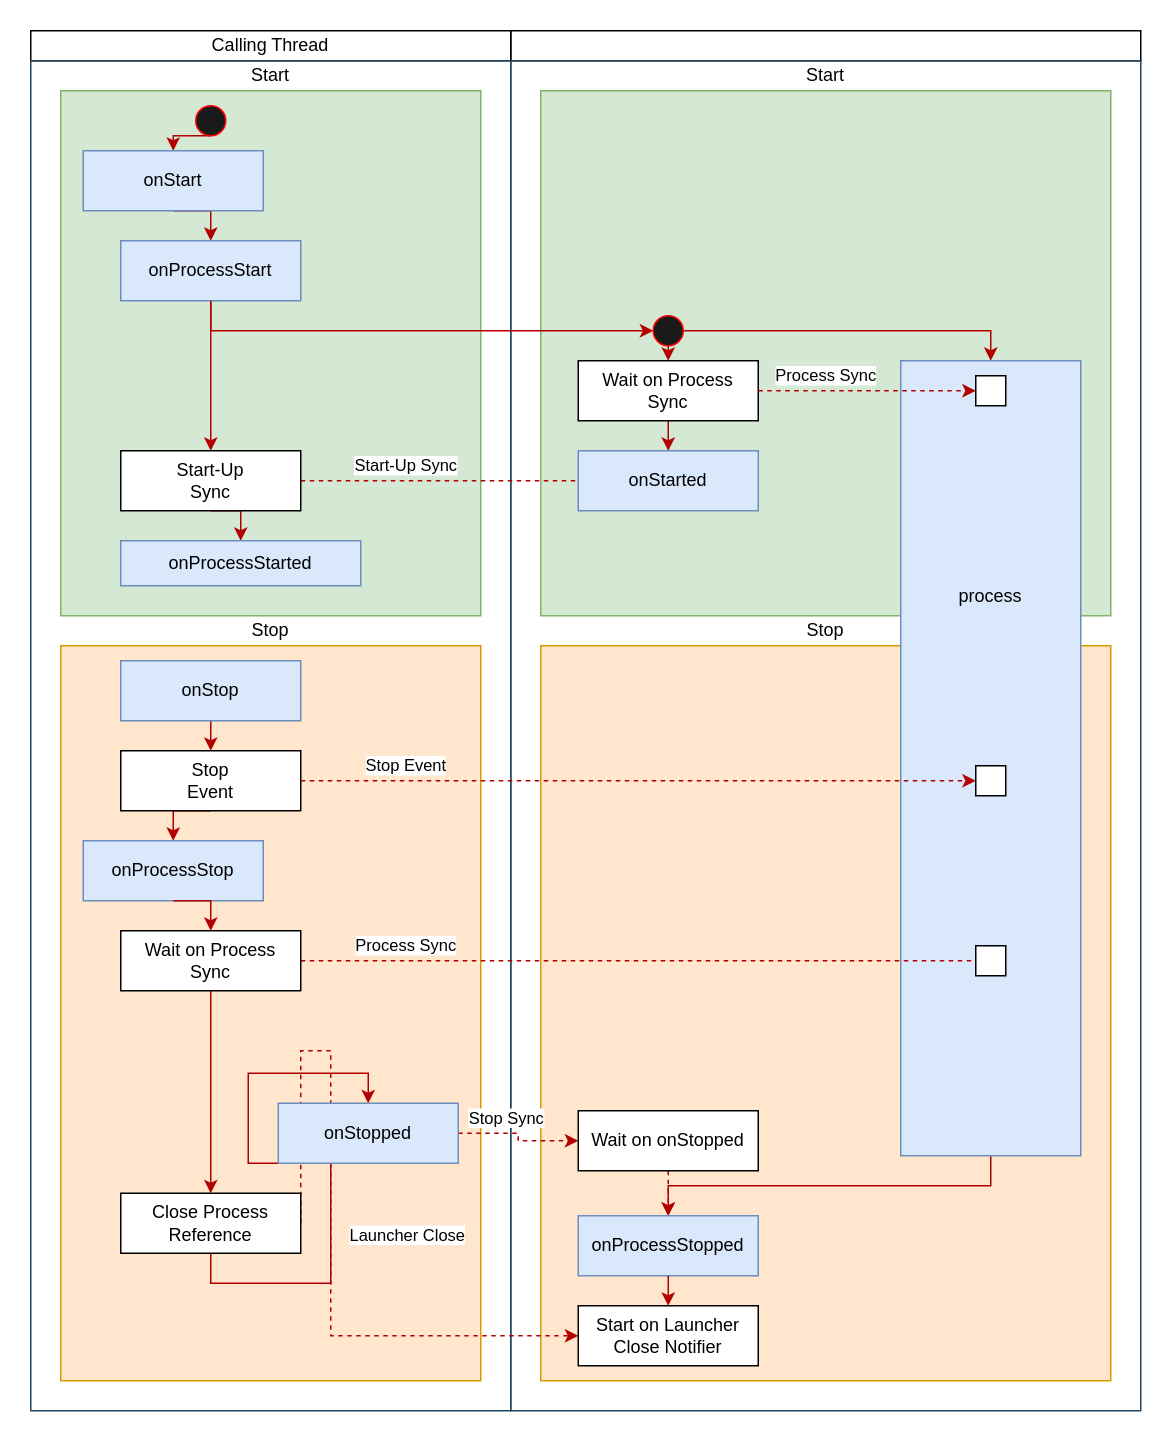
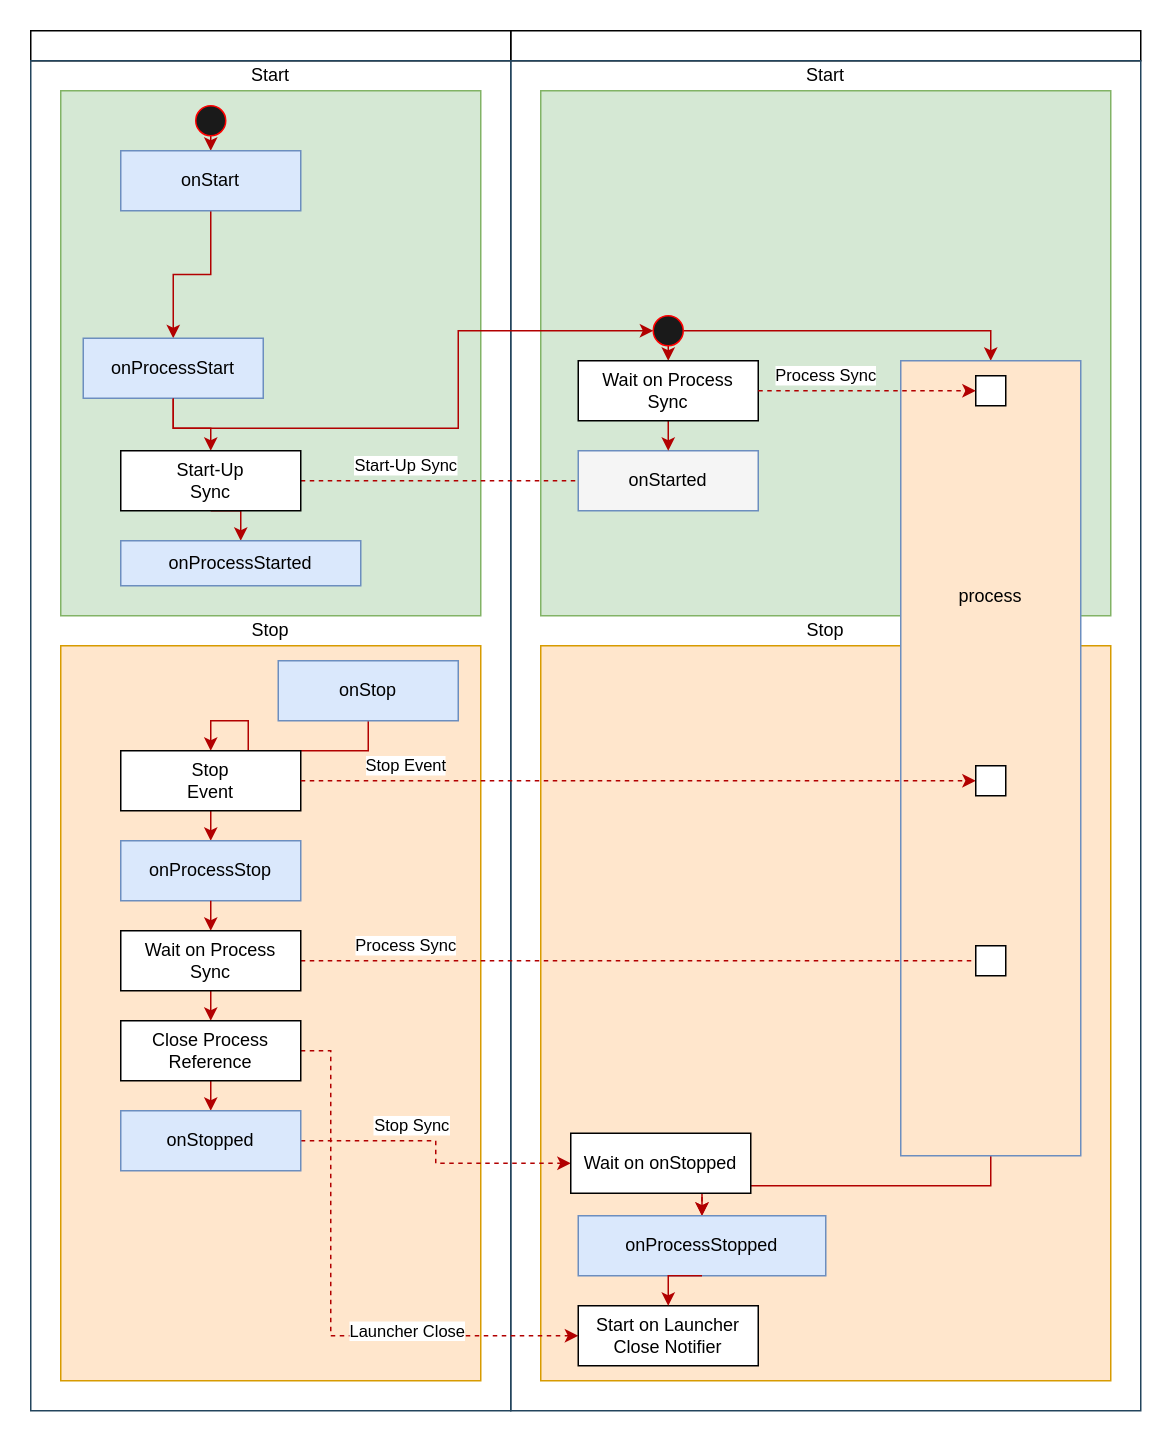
- <mxCell id="10" value="Calling Thread" style="text;html=1;align=center;verticalAlign=middle;whiteSpace=wrap;rounded=0;" vertex="1" parent="1"><mxGeometry x="20" y="20" width="320" height="20" as="geometry" /></mxCell>
- <mxCell id="16" value="onStart" style="html=1;whiteSpace=wrap;fillColor=#dae8fc;strokeColor=#6c8ebf;" vertex="1" parent="1"><mxGeometry x="55" y="100" width="120" height="40" as="geometry" /></mxCell>
+ <mxCell id="16" value="onStart" style="html=1;whiteSpace=wrap;fillColor=#dae8fc;strokeColor=#6c8ebf;" vertex="1" parent="1"><mxGeometry y="100" width="120" height="40" as="geometry" x="80" /></mxCell>
- <mxCell id="18" value="onProcessStart" style="html=1;whiteSpace=wrap;fillColor=#dae8fc;strokeColor=#6c8ebf;" vertex="1" parent="1"><mxGeometry y="160" width="120" height="40" as="geometry" x="80" /></mxCell>
+ <mxCell id="18" value="onProcessStart" style="html=1;whiteSpace=wrap;fillColor=#dae8fc;strokeColor=#6c8ebf;" vertex="1" parent="1"><mxGeometry x="55" y="225" width="120" height="40" as="geometry" /></mxCell>
- <mxCell id="23" value="onStarted" style="html=1;whiteSpace=wrap;fillColor=#dae8fc;strokeColor=#6c8ebf;" vertex="1" parent="1"><mxGeometry x="385" y="300" width="120" height="40" as="geometry" /></mxCell>
+ <mxCell id="23" value="onStarted" style="html=1;whiteSpace=wrap;fillColor=#f5f5f5;strokeColor=#6c8ebf;" vertex="1" parent="1"><mxGeometry x="385" y="300" width="120" height="40" as="geometry" /></mxCell>
- <mxCell id="33" value="onStop" style="html=1;whiteSpace=wrap;fillColor=#dae8fc;strokeColor=#6c8ebf;" vertex="1" parent="1"><mxGeometry y="440" width="120" height="40" as="geometry" x="80" /></mxCell>
+ <mxCell id="33" value="onStop" style="html=1;whiteSpace=wrap;fillColor=#dae8fc;strokeColor=#6c8ebf;" vertex="1" parent="1"><mxGeometry x="185" y="440" width="120" height="40" as="geometry" /></mxCell>
- <mxCell id="31" value="&lt;div&gt;process&lt;/div&gt;&lt;div&gt;&lt;br&gt;&lt;/div&gt;&lt;div&gt;&lt;br&gt;&lt;/div&gt;&lt;div&gt;&lt;br&gt;&lt;/div&gt;&lt;div&gt;&lt;br&gt;&lt;/div&gt;&lt;div&gt;&lt;br&gt;&lt;/div&gt;&lt;div&gt;&lt;br&gt;&lt;/div&gt;&lt;div&gt;&lt;br&gt;&lt;/div&gt;&lt;div&gt;&lt;br&gt;&lt;/div&gt;&lt;div&gt;&lt;br&gt;&lt;/div&gt;&lt;div&gt;&lt;br&gt;&lt;/div&gt;&lt;div&gt;&lt;br&gt;&lt;/div&gt;&lt;div&gt;&lt;br&gt;&lt;/div&gt;&lt;div&gt;&lt;br&gt;&lt;/div&gt;&lt;div&gt;&lt;br&gt;&lt;/div&gt;&lt;div&gt;&lt;br&gt;&lt;/div&gt;" style="html=1;whiteSpace=wrap;fillColor=#dae8fc;strokeColor=#6c8ebf;" vertex="1" parent="1"><mxGeometry x="600" y="240" width="120" height="530" as="geometry" /></mxCell>
+ <mxCell id="31" value="&lt;div&gt;process&lt;/div&gt;&lt;div&gt;&lt;br&gt;&lt;/div&gt;&lt;div&gt;&lt;br&gt;&lt;/div&gt;&lt;div&gt;&lt;br&gt;&lt;/div&gt;&lt;div&gt;&lt;br&gt;&lt;/div&gt;&lt;div&gt;&lt;br&gt;&lt;/div&gt;&lt;div&gt;&lt;br&gt;&lt;/div&gt;&lt;div&gt;&lt;br&gt;&lt;/div&gt;&lt;div&gt;&lt;br&gt;&lt;/div&gt;&lt;div&gt;&lt;br&gt;&lt;/div&gt;&lt;div&gt;&lt;br&gt;&lt;/div&gt;&lt;div&gt;&lt;br&gt;&lt;/div&gt;&lt;div&gt;&lt;br&gt;&lt;/div&gt;&lt;div&gt;&lt;br&gt;&lt;/div&gt;&lt;div&gt;&lt;br&gt;&lt;/div&gt;&lt;div&gt;&lt;br&gt;&lt;/div&gt;" style="html=1;whiteSpace=wrap;fillColor=#ffe6cc;strokeColor=#6c8ebf;" vertex="1" parent="1"><mxGeometry x="600" y="240" width="120" height="530" as="geometry" /></mxCell>
- <mxCell id="37" value="onProcessStop" style="html=1;whiteSpace=wrap;fillColor=#dae8fc;strokeColor=#6c8ebf;" vertex="1" parent="1"><mxGeometry x="55" y="560" width="120" height="40" as="geometry" /></mxCell>
+ <mxCell id="37" value="onProcessStop" style="html=1;whiteSpace=wrap;fillColor=#dae8fc;strokeColor=#6c8ebf;" vertex="1" parent="1"><mxGeometry y="560" width="120" height="40" as="geometry" x="80" /></mxCell>
- <mxCell id="49" value="onStopped" style="html=1;whiteSpace=wrap;fillColor=#dae8fc;strokeColor=#6c8ebf;" vertex="1" parent="1"><mxGeometry x="185" y="735" width="120" height="40" as="geometry" /></mxCell>
+ <mxCell id="49" value="onStopped" style="html=1;whiteSpace=wrap;fillColor=#dae8fc;strokeColor=#6c8ebf;" vertex="1" parent="1"><mxGeometry y="740" width="120" height="40" as="geometry" x="80" /></mxCell>
- <mxCell id="51" value="&lt;div&gt;Wait on onStopped&lt;/div&gt;" style="html=1;whiteSpace=wrap;" vertex="1" parent="1"><mxGeometry x="385" y="740" width="120" height="40" as="geometry" /></mxCell>
+ <mxCell id="51" value="&lt;div&gt;Wait on onStopped&lt;/div&gt;" style="html=1;whiteSpace=wrap;" vertex="1" parent="1"><mxGeometry x="380" y="755" width="120" height="40" as="geometry" /></mxCell>
- <mxCell id="47" value="&lt;div&gt;Close Process Reference&lt;br&gt;&lt;/div&gt;" style="html=1;whiteSpace=wrap;" vertex="1" parent="1"><mxGeometry x="80" y="795" width="120" height="40" as="geometry" /></mxCell>
+ <mxCell id="47" value="&lt;div&gt;Close Process Reference&lt;br&gt;&lt;/div&gt;" style="html=1;whiteSpace=wrap;" vertex="1" parent="1"><mxGeometry y="680" width="120" height="40" as="geometry" x="80" /></mxCell>
- <mxCell id="52" value="onProcessStopped" style="html=1;whiteSpace=wrap;fillColor=#dae8fc;strokeColor=#6c8ebf;" vertex="1" parent="1"><mxGeometry x="385" y="810" width="120" height="40" as="geometry" /></mxCell>
+ <mxCell id="52" value="onProcessStopped" style="html=1;whiteSpace=wrap;fillColor=#dae8fc;strokeColor=#6c8ebf;" vertex="1" parent="1"><mxGeometry x="385" y="810" width="165" height="40" as="geometry" /></mxCell>
